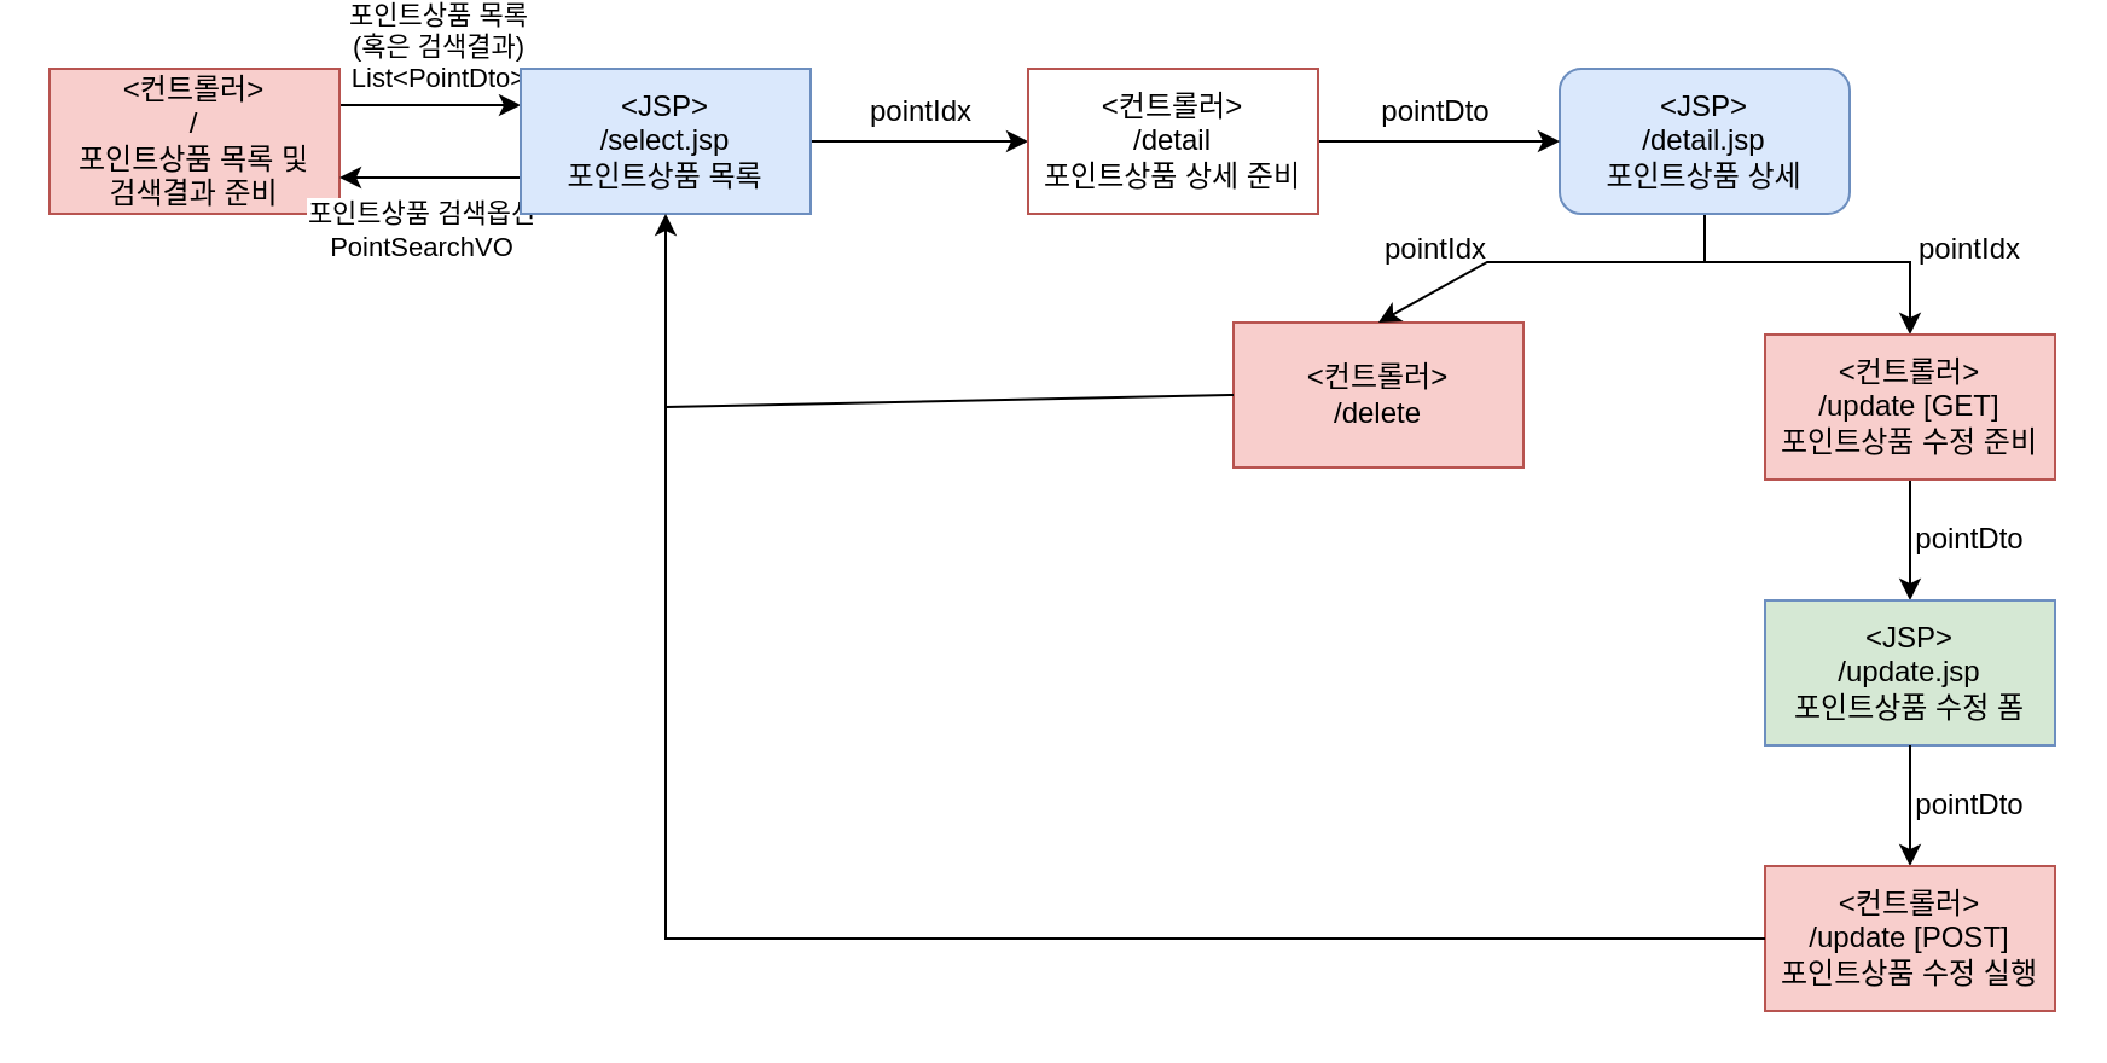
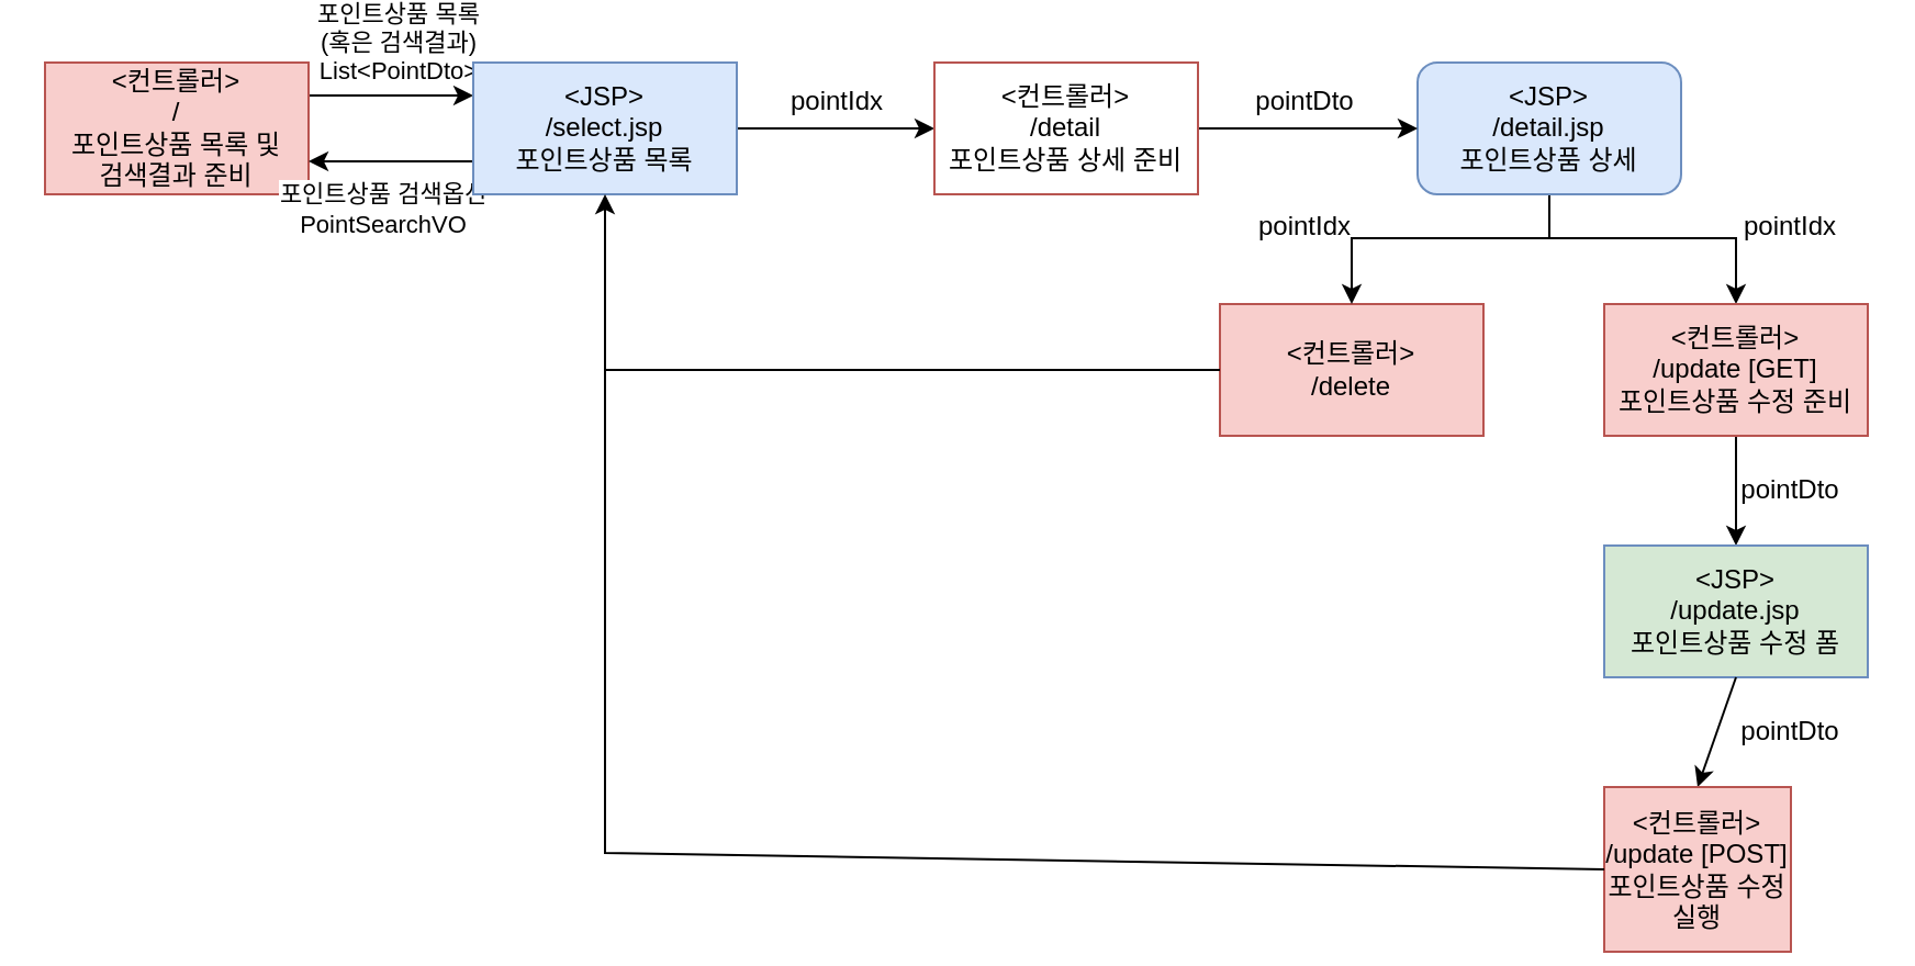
- <mxCell id="19" value="&amp;lt;컨트롤러&amp;gt;&lt;br&gt;/delete" style="rounded=0;whiteSpace=wrap;html=1;fillColor=#f8cecc;strokeColor=#b85450;" vertex="1" parent="1"><mxGeometry x="510" y="125" width="120" height="60" as="geometry" /></mxCell>
+ <mxCell id="19" value="&amp;lt;컨트롤러&amp;gt;&lt;br&gt;/delete" style="rounded=0;whiteSpace=wrap;html=1;fillColor=#f8cecc;strokeColor=#b85450;" vertex="1" parent="1"><mxGeometry x="555" y="130" width="120" height="60" as="geometry" /></mxCell>
- <mxCell id="17" value="&amp;lt;컨트롤러&amp;gt;&lt;br&gt;/update [POST]&lt;br&gt;포인트상품 수정 실행" style="rounded=0;whiteSpace=wrap;html=1;fillColor=#f8cecc;strokeColor=#b85450;" vertex="1" parent="1"><mxGeometry x="730" y="350" width="120" height="60" as="geometry" /></mxCell>
+ <mxCell id="17" value="&amp;lt;컨트롤러&amp;gt;&lt;br&gt;/update [POST]&lt;br&gt;포인트상품 수정 실행" style="rounded=0;whiteSpace=wrap;html=1;fillColor=#f8cecc;strokeColor=#b85450;" vertex="1" parent="1"><mxGeometry x="730" y="350" width="85" height="75" as="geometry" /></mxCell>
